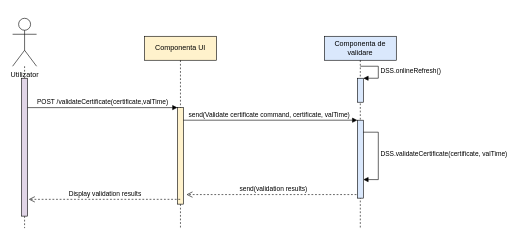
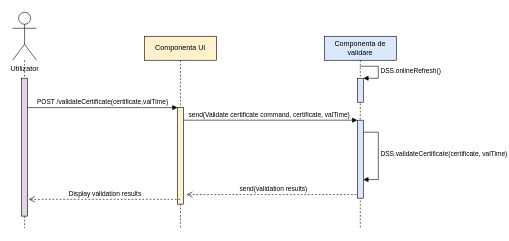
- <mxCell id="14" value="Utilizator" style="shape=umlActor;verticalLabelPosition=bottom;verticalAlign=top;html=1;" vertex="1" parent="1"><mxGeometry x="20" y="30" width="40" height="80" as="geometry" /></mxCell>
+ <mxCell id="14" value="Utilizator" style="shape=umlActor;verticalLabelPosition=bottom;verticalAlign=top;html=1;" vertex="1" parent="1"><mxGeometry x="20" y="20" width="40" height="80" as="geometry" /></mxCell>
